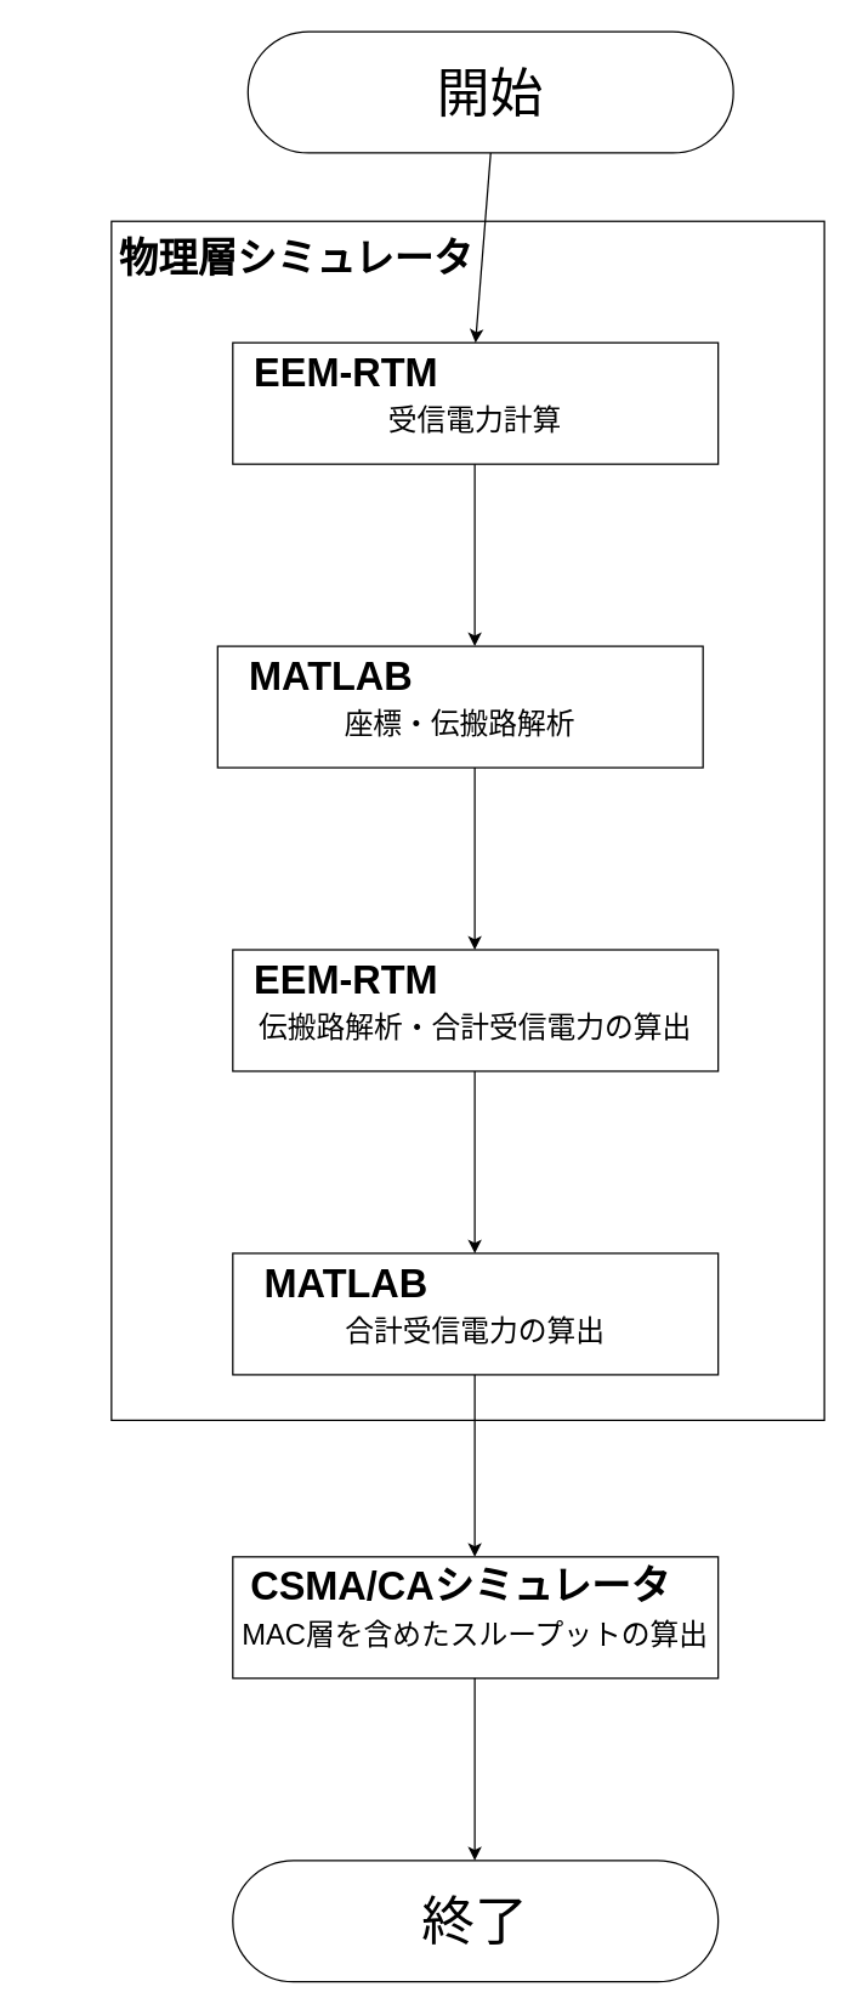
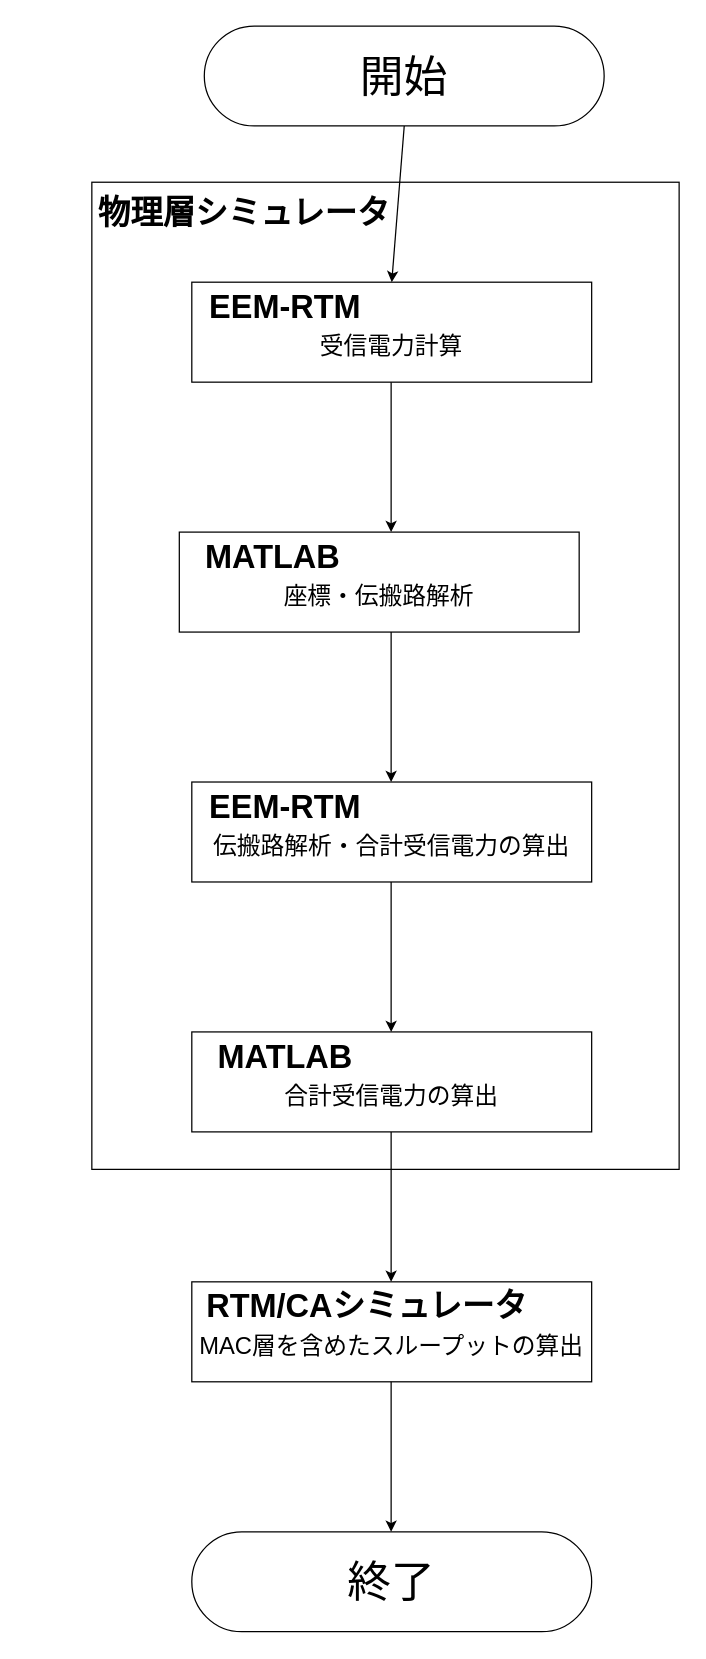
- <mxCell id="19" value="&lt;b&gt;&lt;font style=&quot;font-size: 26px;&quot;&gt;CSMA/CAシミュレータ&lt;/font&gt;&lt;/b&gt;" style="text;html=1;align=left;verticalAlign=middle;whiteSpace=wrap;rounded=0;" vertex="1" parent="1"><mxGeometry x="163" y="1025" width="300" height="40" as="geometry" /></mxCell>
+ <mxCell id="19" value="&lt;b&gt;&lt;font style=&quot;font-size: 26px;&quot;&gt;RTM/CAシミュレータ&lt;/font&gt;&lt;/b&gt;" style="text;html=1;align=left;verticalAlign=middle;whiteSpace=wrap;rounded=0;" vertex="1" parent="1"><mxGeometry x="163" y="1025" width="300" height="40" as="geometry" /></mxCell>
